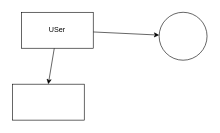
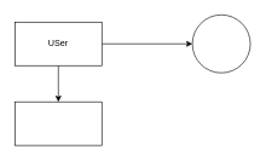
- <mxCell id="4" value="USer" style="rounded=0;whiteSpace=wrap;html=1;" vertex="1" parent="1"><mxGeometry x="35" y="20" width="120" height="60" as="geometry" /></mxCell>
+ <mxCell id="4" value="USer" style="rounded=0;whiteSpace=wrap;html=1;" vertex="1" parent="1"><mxGeometry x="20" y="30" width="120" height="60" as="geometry" /></mxCell>
